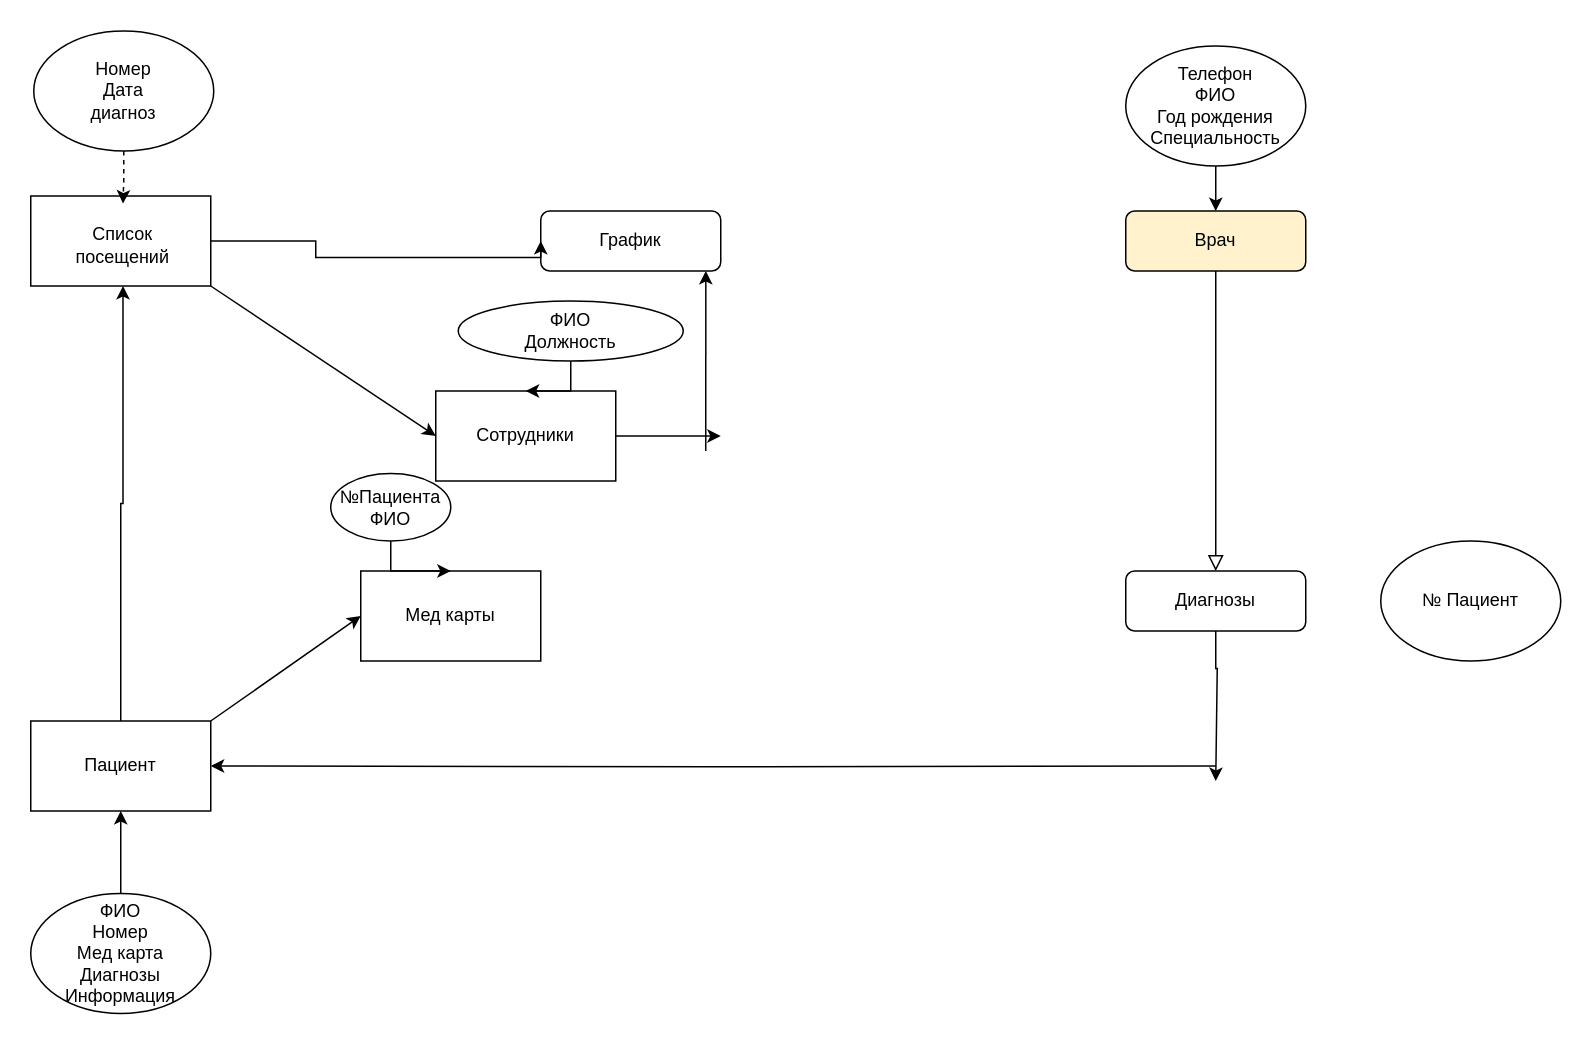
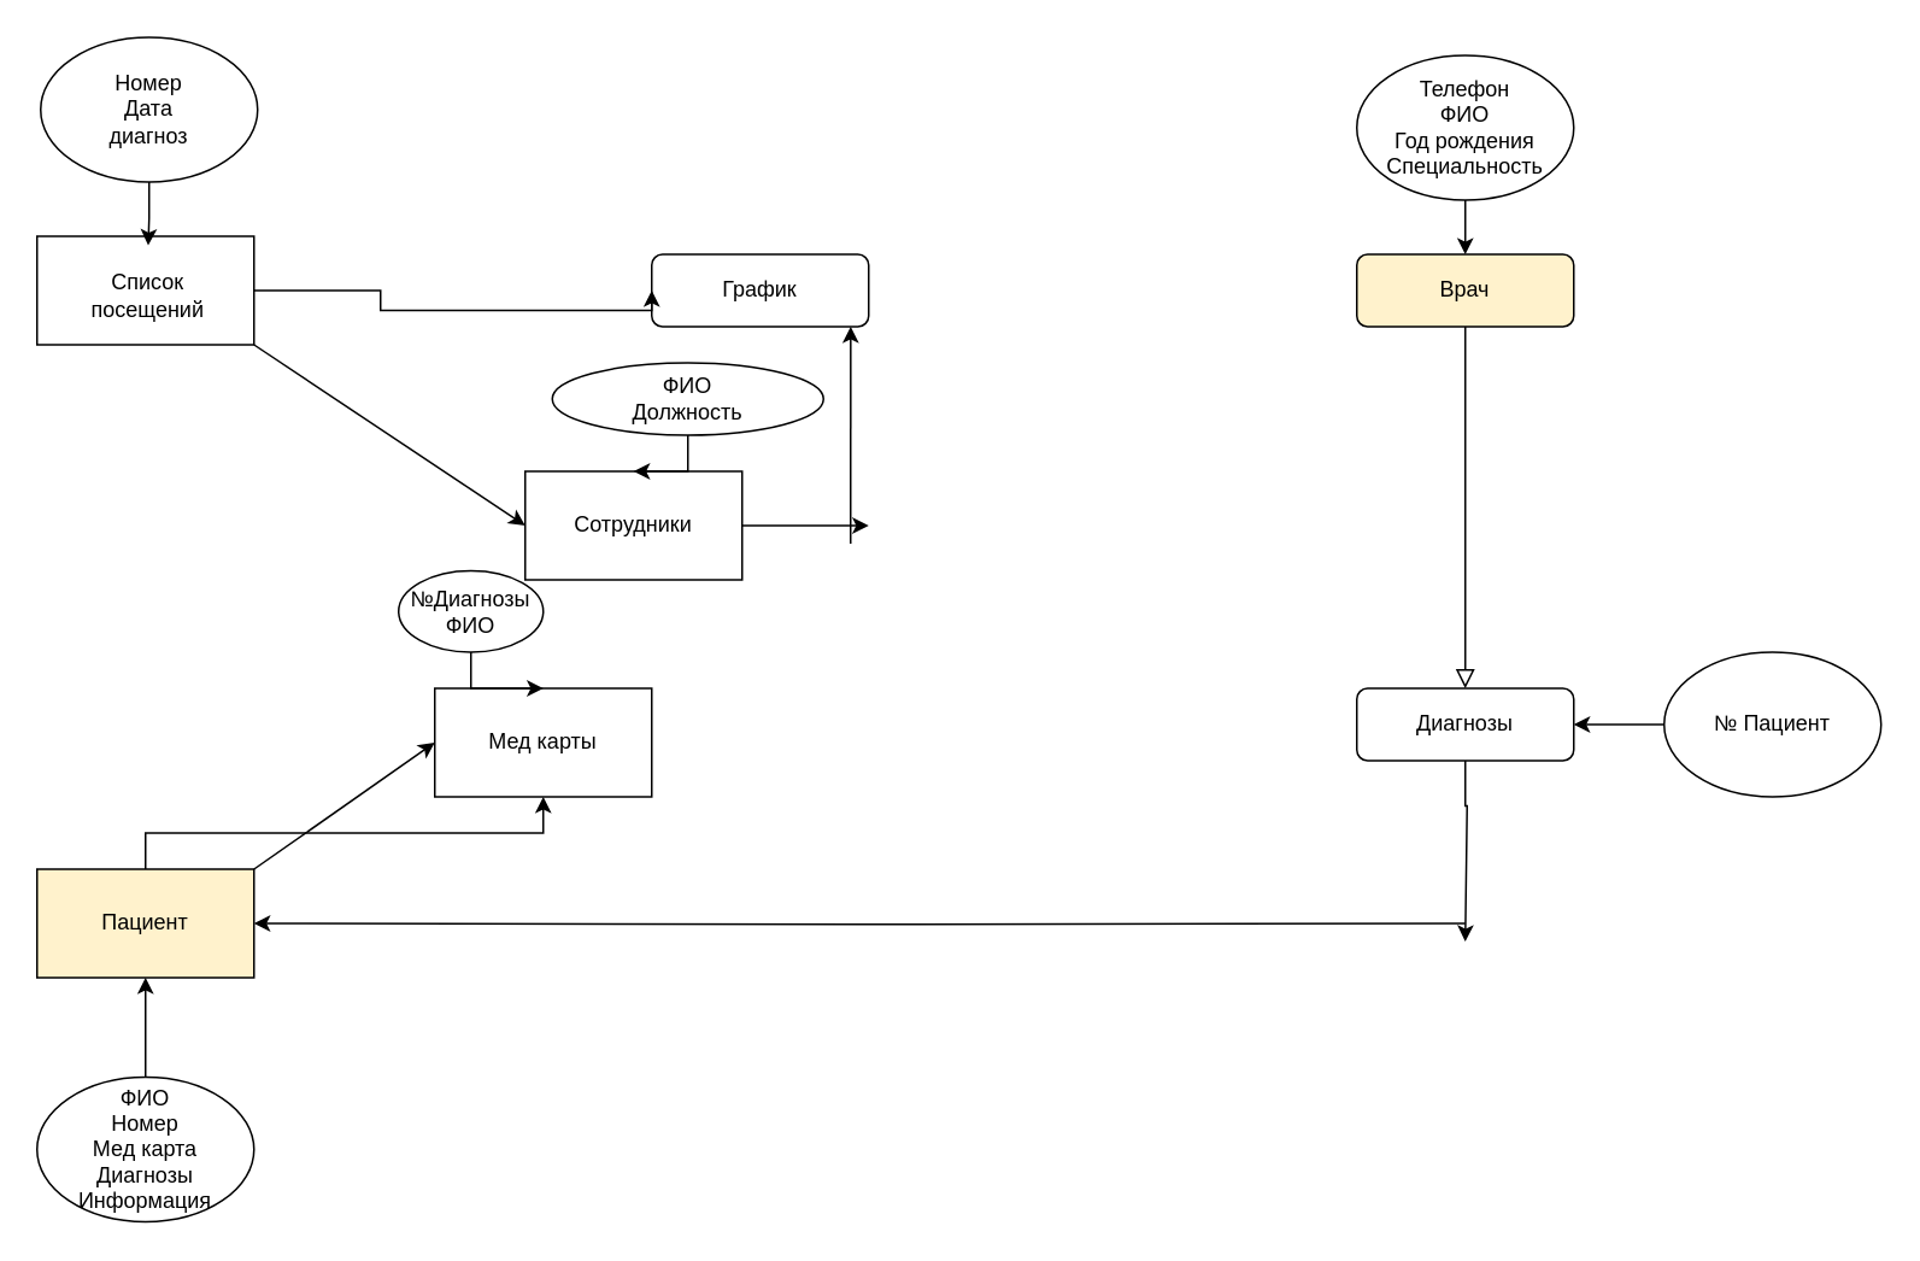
- <mxCell id="17" value="" style="edgeStyle=orthogonalEdgeStyle;rounded=0;orthogonalLoop=1;jettySize=auto;html=1;dashed=1;" edge="1" parent="1" source="18" target="16"><mxGeometry relative="1" as="geometry" /></mxCell>
+ <mxCell id="17" value="" style="edgeStyle=orthogonalEdgeStyle;rounded=0;orthogonalLoop=1;jettySize=auto;html=1;" edge="1" parent="1" source="18" target="16"><mxGeometry relative="1" as="geometry" /></mxCell>
- <mxCell id="9" style="edgeStyle=orthogonalEdgeStyle;rounded=0;orthogonalLoop=1;jettySize=auto;html=1;exitX=0.5;exitY=0;exitDx=0;exitDy=0;" edge="1" parent="1" source="10" target="16"><mxGeometry relative="1" as="geometry"><mxPoint x="80" y="200" as="targetPoint" /></mxGeometry></mxCell>
+ <mxCell id="9" style="edgeStyle=orthogonalEdgeStyle;rounded=0;orthogonalLoop=1;jettySize=auto;html=1;exitX=0.5;exitY=0;exitDx=0;exitDy=0;" edge="1" parent="1" source="10" target="12"><mxGeometry relative="1" as="geometry"><mxPoint x="80" y="200" as="targetPoint" /></mxGeometry></mxCell>
- <mxCell id="26" value="№Пациента&lt;div&gt;ФИО&lt;/div&gt;" style="ellipse;whiteSpace=wrap;html=1;" vertex="1" parent="1"><mxGeometry x="220" y="315" width="80" height="45" as="geometry" /></mxCell>
+ <mxCell id="26" value="№Диагнозы&lt;div&gt;ФИО&lt;/div&gt;" style="ellipse;whiteSpace=wrap;html=1;" vertex="1" parent="1"><mxGeometry x="220" y="315" width="80" height="45" as="geometry" /></mxCell>
+ <mxCell id="21" value="" style="edgeStyle=orthogonalEdgeStyle;rounded=0;orthogonalLoop=1;jettySize=auto;html=1;" edge="1" parent="1" source="22" target="4"><mxGeometry relative="1" as="geometry" /></mxCell>
- <mxCell id="10" value="Пациент" style="rounded=0;whiteSpace=wrap;html=1;" vertex="1" parent="1"><mxGeometry x="20" y="480" width="120" height="60" as="geometry" /></mxCell>
+ <mxCell id="10" value="Пациент" style="rounded=0;whiteSpace=wrap;html=1;fillColor=#fff2cc;" vertex="1" parent="1"><mxGeometry x="20" y="480" width="120" height="60" as="geometry" /></mxCell>
